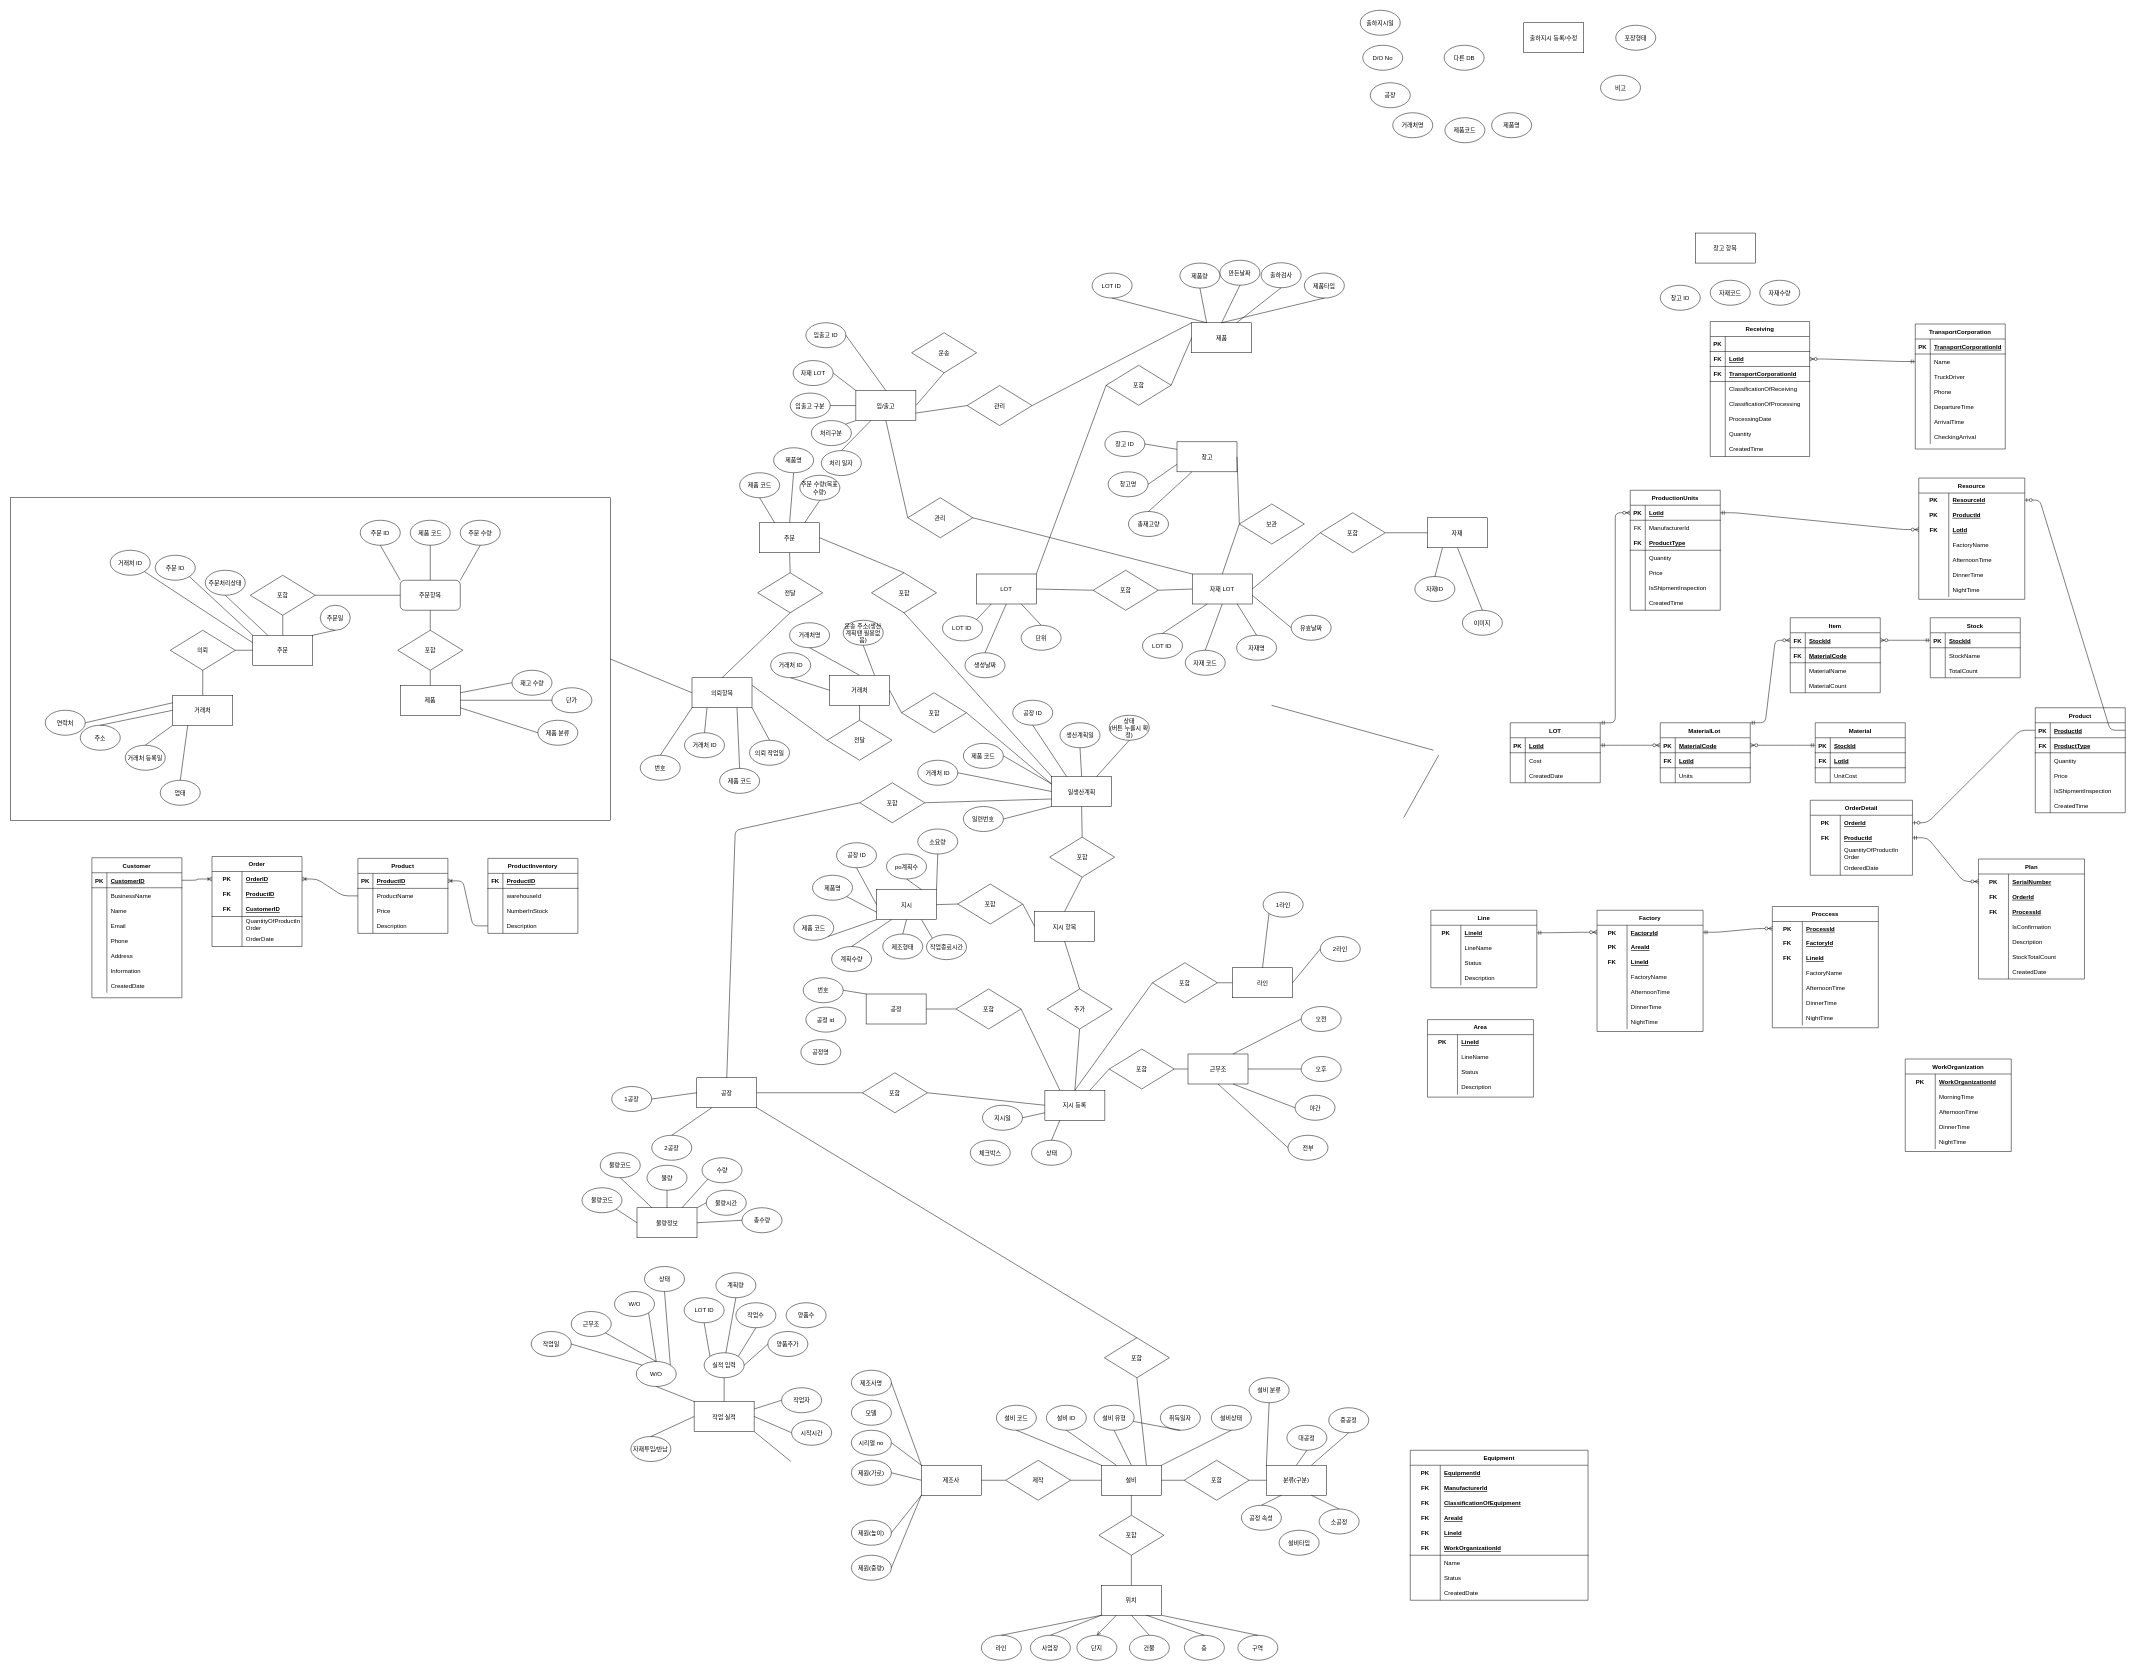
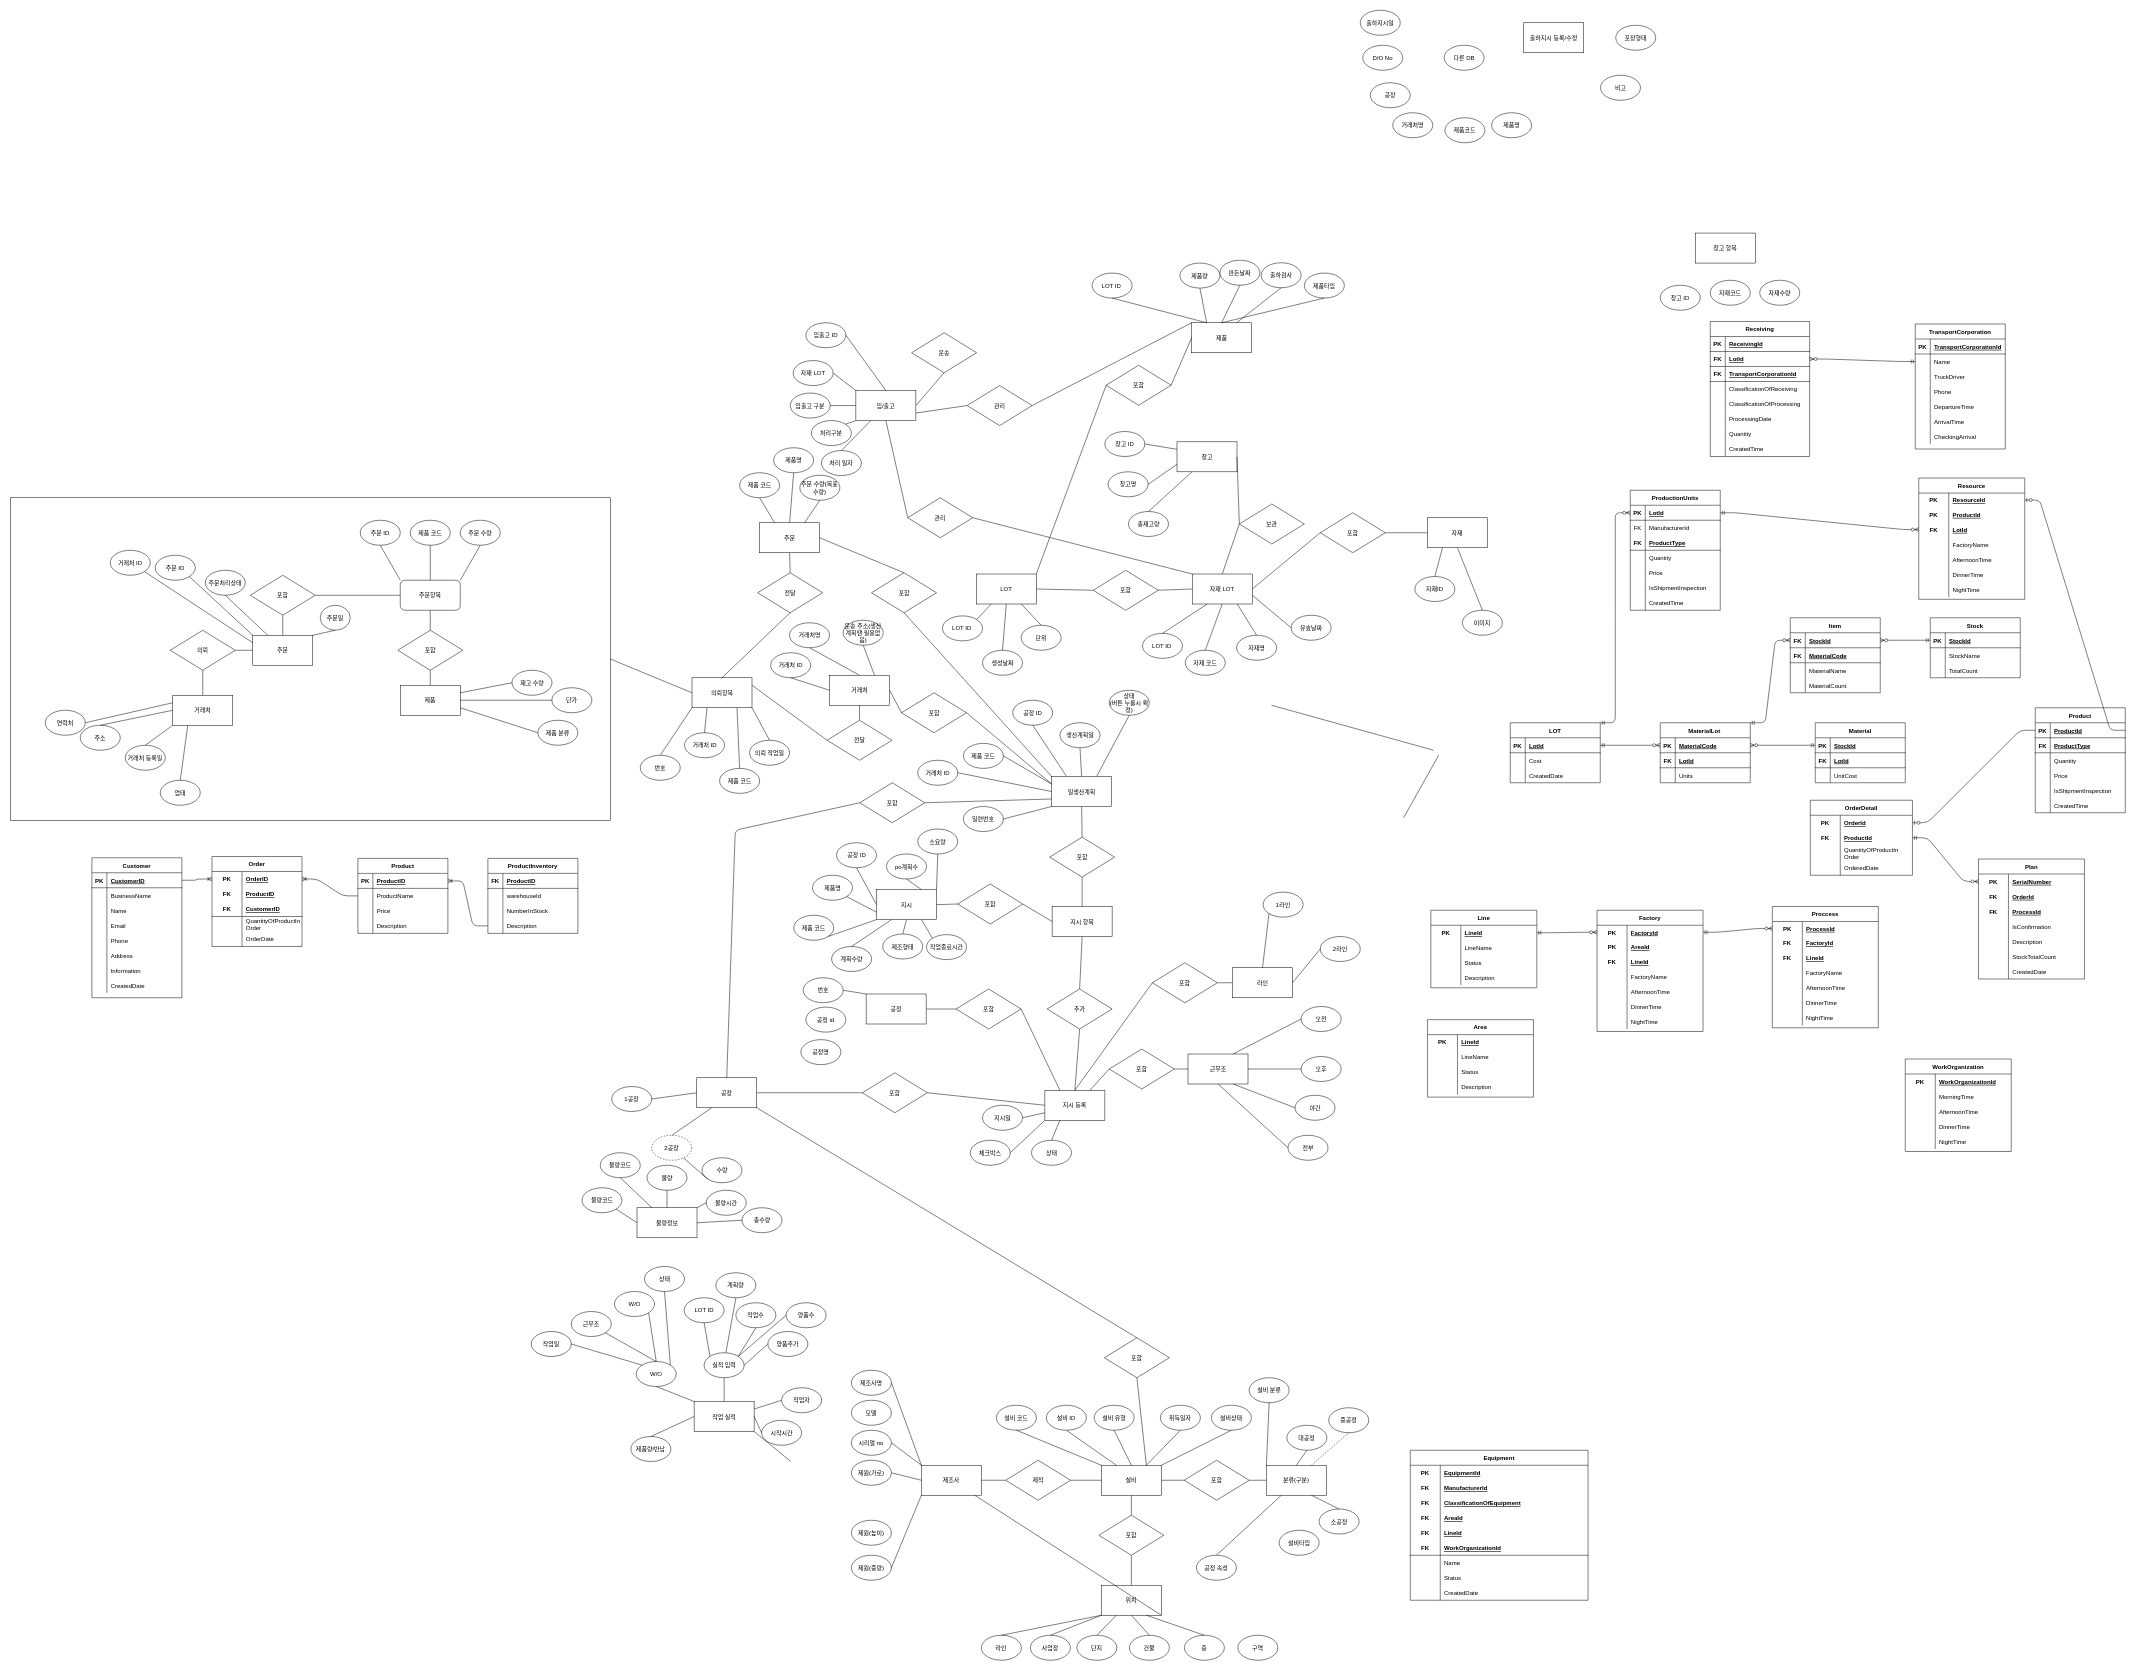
+ <mxCell id="16" value="ReceivingId" style="shape=partialRectangle;connectable=0;fillColor=none;top=0;left=0;bottom=0;right=0;align=left;spacingLeft=6;fontStyle=5;overflow=hidden;" vertex="1" parent="14"><mxGeometry x="30" width="168.75" height="30" as="geometry" /></mxCell>
- <mxCell id="485" value="생성날짜" style="ellipse;whiteSpace=wrap;html=1;" vertex="1" parent="1"><mxGeometry x="1929.5" y="1305" width="80" height="50" as="geometry" /></mxCell>
+ <mxCell id="485" value="생성날짜" style="ellipse;whiteSpace=wrap;html=1;" vertex="1" parent="1"><mxGeometry x="1964.5" y="1300" width="80" height="50" as="geometry" /></mxCell>
- <mxCell id="693" value="상태&lt;br&gt;(버튼 누를시 확정)" style="ellipse;whiteSpace=wrap;html=1;" vertex="1" parent="1"><mxGeometry x="2218" y="1430" width="80" height="50" as="geometry" /></mxCell>
+ <mxCell id="693" value="상태&lt;br&gt;(버튼 누를시 확정)" style="ellipse;whiteSpace=wrap;html=1;" vertex="1" parent="1"><mxGeometry x="2218" y="1380" width="80" height="50" as="geometry" /></mxCell>
- <mxCell id="606" value="지시 항목" style="rounded=0;whiteSpace=wrap;html=1;" vertex="1" parent="1"><mxGeometry x="2068.75" y="1822.5" width="120" height="60" as="geometry" /></mxCell>
+ <mxCell id="606" value="지시 항목" style="rounded=0;whiteSpace=wrap;html=1;" vertex="1" parent="1"><mxGeometry x="2103.75" y="1812.5" width="120" height="60" as="geometry" /></mxCell>
+ <mxCell id="500" value="" style="endArrow=none;html=1;exitX=1;exitY=0.5;exitDx=0;exitDy=0;entryX=0;entryY=1;entryDx=0;entryDy=0;" edge="1" parent="1" source="499" target="495"><mxGeometry width="50" height="50" relative="1" as="geometry"><mxPoint x="1820" y="2075" as="sourcePoint" /><mxPoint x="2050" y="2205" as="targetPoint" /></mxGeometry></mxCell>
- <mxCell id="604" value="2공장" style="ellipse;whiteSpace=wrap;html=1;" vertex="1" parent="1"><mxGeometry x="1303" y="2270" width="80" height="50" as="geometry" /></mxCell>
+ <mxCell id="604" value="2공장" style="ellipse;whiteSpace=wrap;html=1;dashed=1;" vertex="1" parent="1"><mxGeometry x="1303" y="2270" width="80" height="50" as="geometry" /></mxCell>
- <mxCell id="542" value="" style="endArrow=none;html=1;exitX=0;exitY=1;exitDx=0;exitDy=0;entryX=0.75;entryY=0;entryDx=0;entryDy=0;" edge="1" parent="1" source="536" target="532"><mxGeometry width="50" height="50" relative="1" as="geometry"><mxPoint x="1350" y="2375" as="sourcePoint" /><mxPoint x="1343.5" y="2425" as="targetPoint" /></mxGeometry></mxCell>
+ <mxCell id="542" value="" style="endArrow=none;html=1;exitX=0;exitY=1;exitDx=0;exitDy=0;" edge="1" parent="1" source="536" target="604"><mxGeometry width="50" height="50" relative="1" as="geometry"><mxPoint x="1350" y="2375" as="sourcePoint" /><mxPoint x="1343.5" y="2425" as="targetPoint" /></mxGeometry></mxCell>
+ <mxCell id="555" value="" style="endArrow=none;html=1;exitX=0;exitY=0.5;exitDx=0;exitDy=0;entryX=1;entryY=0;entryDx=0;entryDy=0;" edge="1" parent="1" source="554" target="552"><mxGeometry width="50" height="50" relative="1" as="geometry"><mxPoint x="1504.299" y="2627.573" as="sourcePoint" /><mxPoint x="1486.201" y="2722.427" as="targetPoint" /></mxGeometry></mxCell>
- <mxCell id="483" value="" style="endArrow=none;html=1;exitX=0.5;exitY=1;exitDx=0;exitDy=0;" edge="1" parent="1" source="450" target="449"><mxGeometry width="50" height="50" relative="1" as="geometry"><mxPoint x="2255.25" y="2840" as="sourcePoint" /><mxPoint x="2272.25" y="2940" as="targetPoint" /></mxGeometry></mxCell>
+ <mxCell id="483" value="" style="endArrow=none;html=1;exitX=0.5;exitY=1;exitDx=0;exitDy=0;entryX=0.75;entryY=0;entryDx=0;entryDy=0;" edge="1" parent="1" source="450" target="362"><mxGeometry width="50" height="50" relative="1" as="geometry"><mxPoint x="2255.25" y="2840" as="sourcePoint" /><mxPoint x="2272.25" y="2940" as="targetPoint" /></mxGeometry></mxCell>
- <mxCell id="553" value="시작시간" style="ellipse;whiteSpace=wrap;html=1;" vertex="1" parent="1"><mxGeometry x="1582.75" y="2840" width="80" height="50" as="geometry" /></mxCell>
+ <mxCell id="553" value="시작시간" style="ellipse;whiteSpace=wrap;html=1;" vertex="1" parent="1"><mxGeometry x="1522.75" y="2840" width="80" height="50" as="geometry" /></mxCell>
- <mxCell id="563" value="자재투입/반납" style="ellipse;whiteSpace=wrap;html=1;" vertex="1" parent="1"><mxGeometry x="1261.25" y="2872.5" width="80" height="50" as="geometry" /></mxCell>
+ <mxCell id="563" value="제품량/반납" style="ellipse;whiteSpace=wrap;html=1;" vertex="1" parent="1"><mxGeometry x="1261.25" y="2872.5" width="80" height="50" as="geometry" /></mxCell>
- <mxCell id="477" value="" style="endArrow=none;html=1;exitX=0.75;exitY=0;exitDx=0;exitDy=0;entryX=0.5;entryY=1;entryDx=0;entryDy=0;" edge="1" parent="1" source="431" target="443"><mxGeometry width="50" height="50" relative="1" as="geometry"><mxPoint x="2702.25" y="2960" as="sourcePoint" /><mxPoint x="2752.25" y="3050" as="targetPoint" /></mxGeometry></mxCell>
+ <mxCell id="477" value="" style="endArrow=none;html=1;exitX=0.75;exitY=0;exitDx=0;exitDy=0;entryX=0.5;entryY=1;entryDx=0;entryDy=0;dashed=1;" edge="1" parent="1" source="431" target="443"><mxGeometry width="50" height="50" relative="1" as="geometry"><mxPoint x="2702.25" y="2960" as="sourcePoint" /><mxPoint x="2752.25" y="3050" as="targetPoint" /></mxGeometry></mxCell>
- <mxCell id="467" value="" style="endArrow=none;html=1;exitX=0;exitY=1;exitDx=0;exitDy=0;entryX=1;entryY=0.5;entryDx=0;entryDy=0;" edge="1" parent="1" source="359" target="462"><mxGeometry width="50" height="50" relative="1" as="geometry"><mxPoint x="1872.25" y="2975" as="sourcePoint" /><mxPoint x="1739.25" y="2915" as="targetPoint" /></mxGeometry></mxCell>
- <mxCell id="446" value="공정 속성" style="ellipse;whiteSpace=wrap;html=1;" vertex="1" parent="1"><mxGeometry x="2482.25" y="3010" width="80" height="50" as="geometry" /></mxCell>
+ <mxCell id="446" value="공정 속성" style="ellipse;whiteSpace=wrap;html=1;" vertex="1" parent="1"><mxGeometry x="2392.25" y="3110" width="80" height="50" as="geometry" /></mxCell>
- <mxCell id="474" value="" style="endArrow=none;html=1;exitX=1;exitY=1;exitDx=0;exitDy=0;entryX=0.5;entryY=0;entryDx=0;entryDy=0;" edge="1" parent="1" source="430" target="457"><mxGeometry width="50" height="50" relative="1" as="geometry"><mxPoint x="2322.25" y="3170" as="sourcePoint" /><mxPoint x="2322.25" y="3230" as="targetPoint" /></mxGeometry></mxCell>
+ <mxCell id="474" value="" style="endArrow=none;html=1;exitX=1;exitY=1;exitDx=0;exitDy=0;" edge="1" parent="1" source="430" target="359"><mxGeometry width="50" height="50" relative="1" as="geometry"><mxPoint x="2322.25" y="3170" as="sourcePoint" /><mxPoint x="2322.25" y="3230" as="targetPoint" /></mxGeometry></mxCell>
- <mxCell id="471" value="" style="endArrow=open;html=1;exitX=0.25;exitY=1;exitDx=0;exitDy=0;entryX=0.5;entryY=0;entryDx=0;entryDy=0;" edge="1" parent="1" source="430" target="454"><mxGeometry width="50" height="50" relative="1" as="geometry"><mxPoint x="2292.25" y="3140" as="sourcePoint" /><mxPoint x="2292.25" y="3200" as="targetPoint" /></mxGeometry></mxCell>
+ <mxCell id="471" value="" style="endArrow=none;html=1;exitX=0.25;exitY=1;exitDx=0;exitDy=0;entryX=0.5;entryY=0;entryDx=0;entryDy=0;" edge="1" parent="1" source="430" target="454"><mxGeometry width="50" height="50" relative="1" as="geometry"><mxPoint x="2292.25" y="3140" as="sourcePoint" /><mxPoint x="2292.25" y="3200" as="targetPoint" /></mxGeometry></mxCell>
